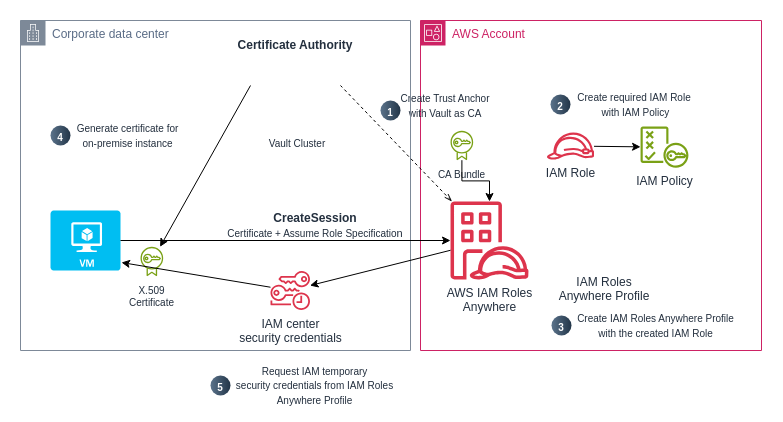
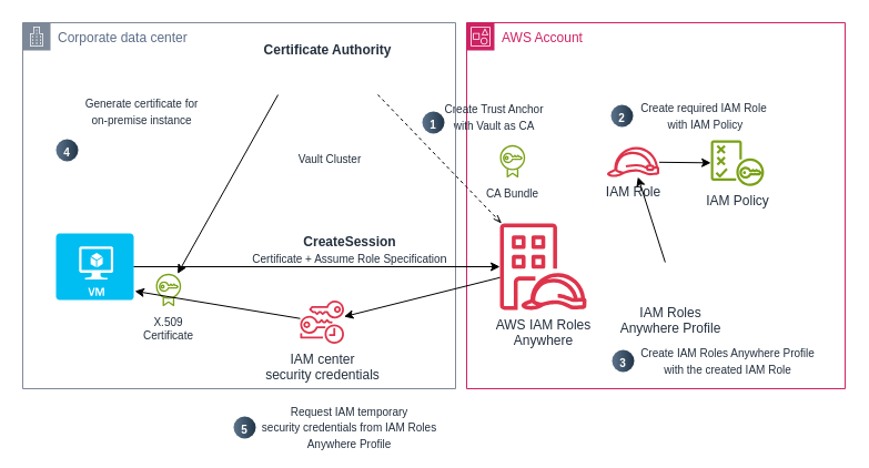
- <mxCell id="30" value="&lt;div&gt;&lt;font color=&quot;#232f3e&quot;&gt;&lt;span style=&quot;font-size: 10px;&quot;&gt;Generate certificate for on-premise instance&lt;/span&gt;&lt;/font&gt;&lt;/div&gt;" style="text;html=1;align=center;verticalAlign=middle;whiteSpace=wrap;rounded=0;" vertex="1" parent="14"><mxGeometry x="50" y="100" width="115" height="30" as="geometry" /></mxCell>
+ <mxCell id="30" value="&lt;div&gt;&lt;font color=&quot;#232f3e&quot;&gt;&lt;span style=&quot;font-size: 10px;&quot;&gt;Generate certificate for on-premise instance&lt;/span&gt;&lt;/font&gt;&lt;/div&gt;" style="text;html=1;align=center;verticalAlign=middle;whiteSpace=wrap;rounded=0;" vertex="1" parent="14"><mxGeometry x="50" y="65" width="115" height="30" as="geometry" /></mxCell>
- <mxCell id="31" value="" style="edgeStyle=orthogonalEdgeStyle;rounded=0;orthogonalLoop=1;jettySize=auto;html=1;" edge="1" parent="1" source="8" target="18"><mxGeometry relative="1" as="geometry" /></mxCell>
+ <mxCell id="11" style="rounded=0;orthogonalLoop=1;jettySize=auto;html=1;strokeColor=#000000;labelBackgroundColor=none;fontColor=#232F3E;" edge="1" parent="2" source="4" target="3"><mxGeometry relative="1" as="geometry"><mxPoint x="184" y="136" as="sourcePoint" /><mxPoint x="230" y="136" as="targetPoint" /></mxGeometry></mxCell>
